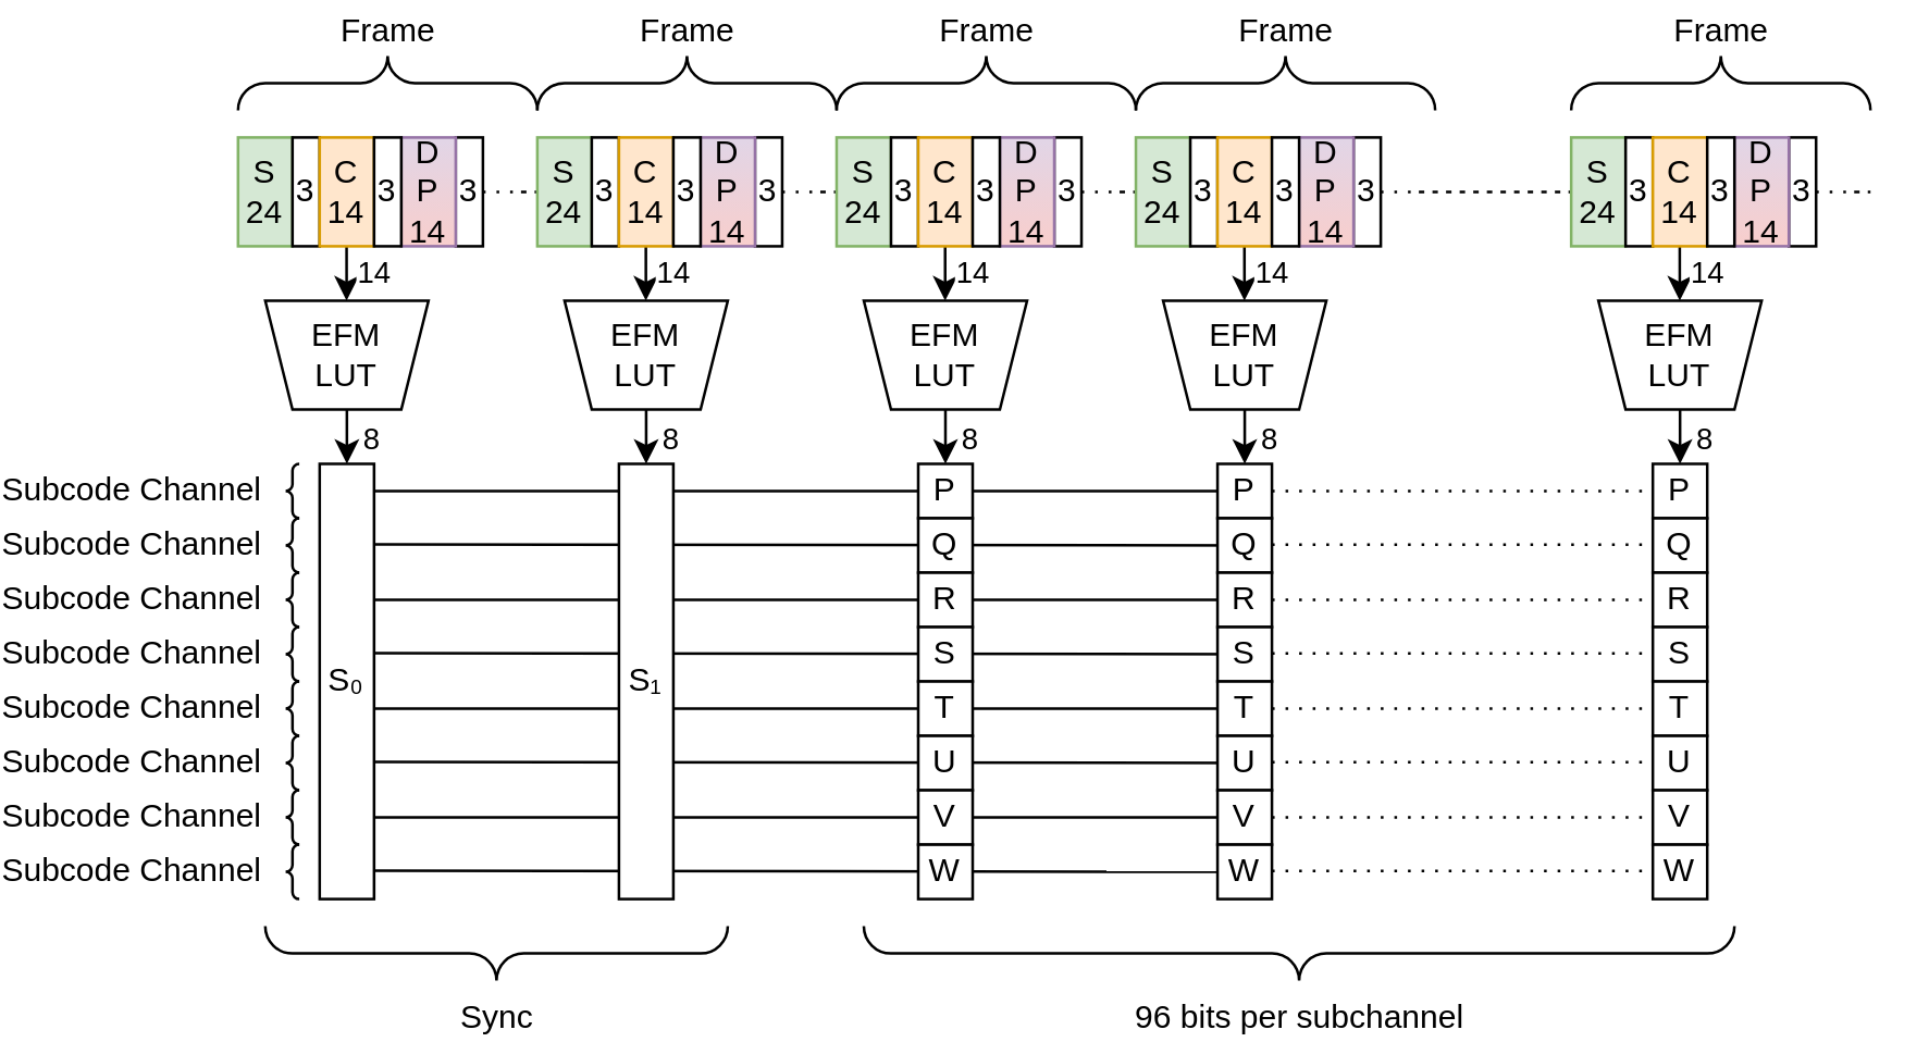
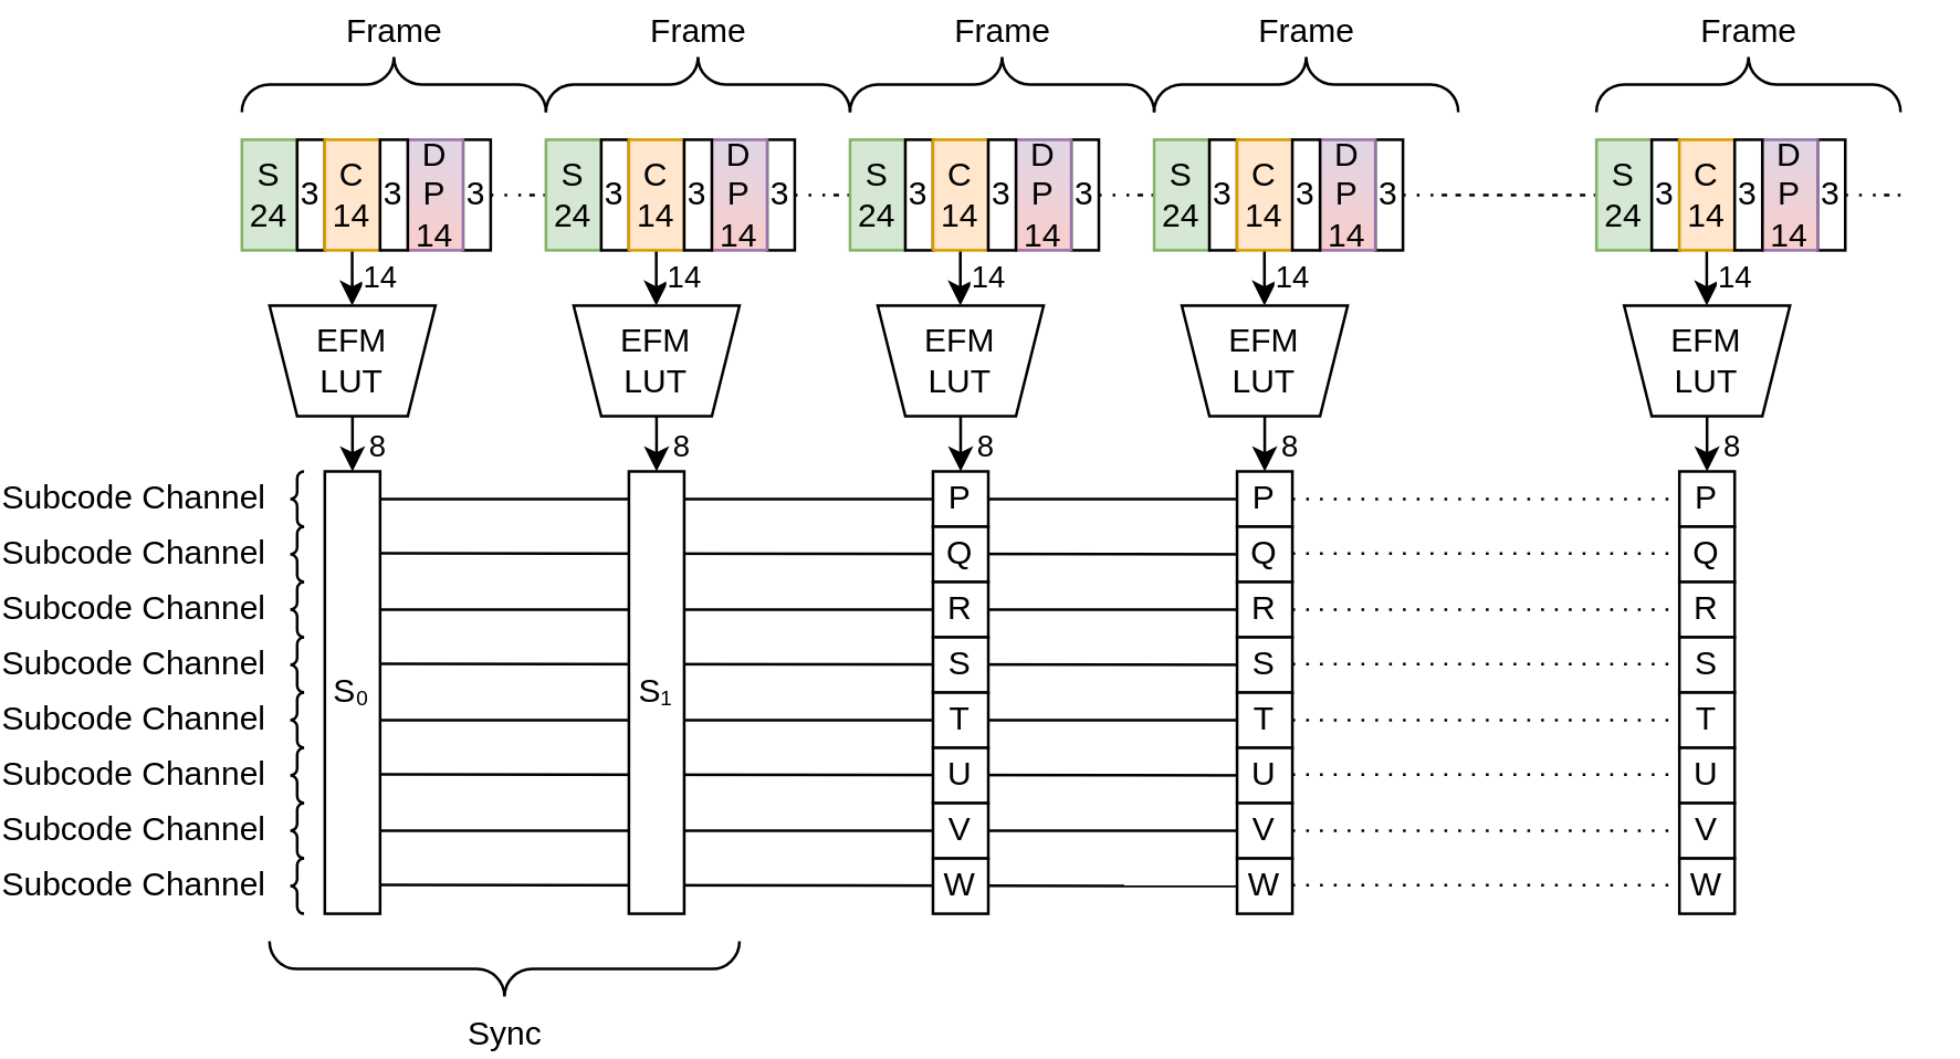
- <mxCell id="111" value="96 bits per subchannel" style="verticalLabelPosition=bottom;shadow=0;dashed=0;align=center;html=1;verticalAlign=top;strokeWidth=1;shape=mxgraph.mockup.markup.curlyBrace;strokeColor=#000000;fillStyle=solid;fillColor=#000000;direction=east;labelPosition=center;flipV=1;" vertex="1" parent="1"><mxGeometry x="250" y="340" width="320" height="20" as="geometry" /></mxCell>
